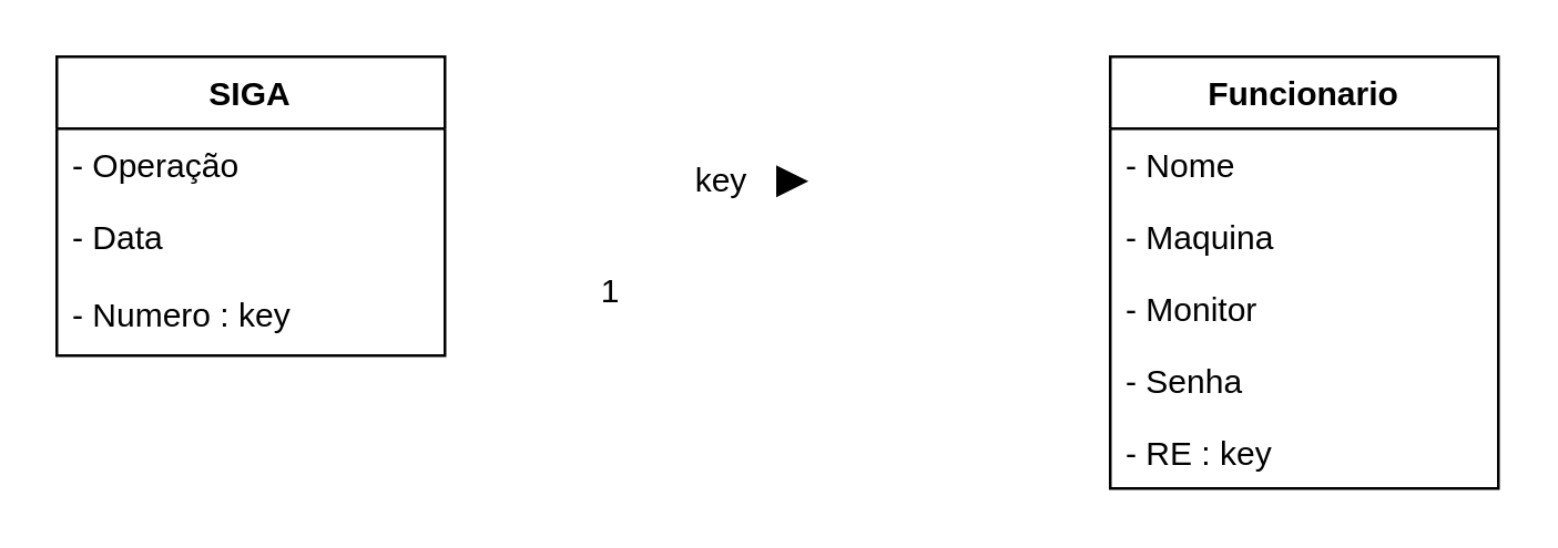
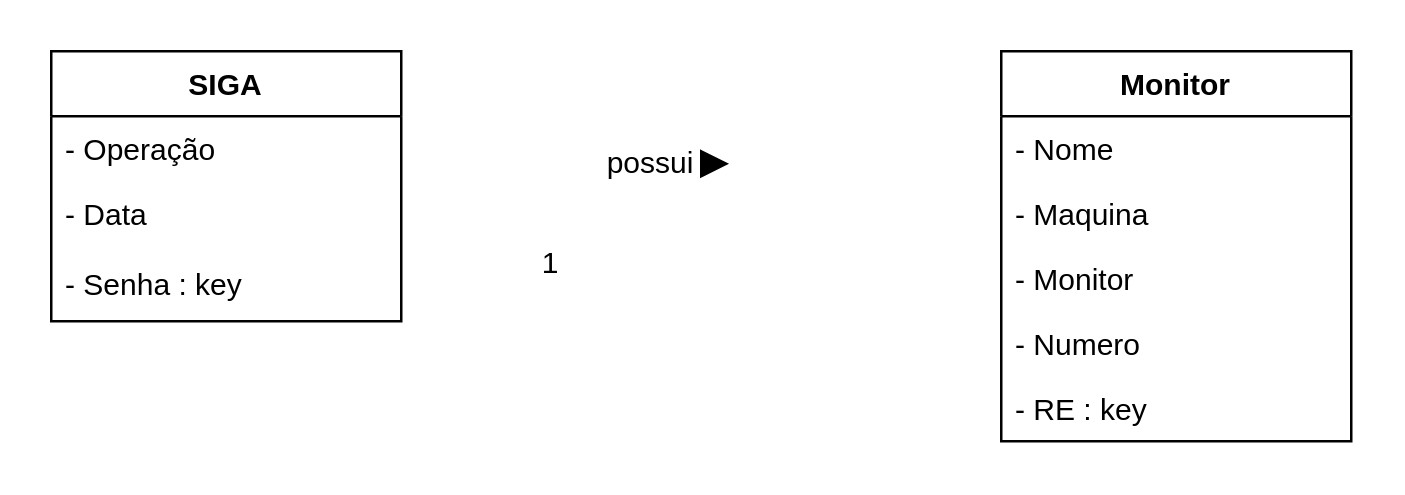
- <mxCell id="6" value="Funcionario" style="swimlane;fontStyle=1;childLayout=stackLayout;horizontal=1;startSize=26;fillColor=none;horizontalStack=0;resizeParent=1;resizeParentMax=0;resizeLast=0;collapsible=1;marginBottom=0;" vertex="1" parent="1"><mxGeometry x="400" y="20" width="140" height="156" as="geometry" /></mxCell>
+ <mxCell id="6" value="Monitor" style="swimlane;fontStyle=1;childLayout=stackLayout;horizontal=1;startSize=26;fillColor=none;horizontalStack=0;resizeParent=1;resizeParentMax=0;resizeLast=0;collapsible=1;marginBottom=0;" vertex="1" parent="1"><mxGeometry x="400" y="20" width="140" height="156" as="geometry" /></mxCell>
- <mxCell id="13" value="key" style="text;html=1;strokeColor=none;fillColor=none;align=center;verticalAlign=middle;whiteSpace=wrap;rounded=0;" vertex="1" parent="12"><mxGeometry width="60" height="30" as="geometry" /></mxCell>
+ <mxCell id="13" value="possui" style="text;html=1;strokeColor=none;fillColor=none;align=center;verticalAlign=middle;whiteSpace=wrap;rounded=0;" vertex="1" parent="12"><mxGeometry width="60" height="30" as="geometry" /></mxCell>
- <mxCell id="5" value="- Numero : key" style="text;strokeColor=none;fillColor=none;align=left;verticalAlign=top;spacingLeft=4;spacingRight=4;overflow=hidden;rotatable=0;points=[[0,0.5],[1,0.5]];portConstraint=eastwest;" vertex="1" parent="2"><mxGeometry y="80" width="140" height="28" as="geometry" /></mxCell>
+ <mxCell id="5" value="- Senha : key" style="text;strokeColor=none;fillColor=none;align=left;verticalAlign=top;spacingLeft=4;spacingRight=4;overflow=hidden;rotatable=0;points=[[0,0.5],[1,0.5]];portConstraint=eastwest;" vertex="1" parent="2"><mxGeometry y="80" width="140" height="28" as="geometry" /></mxCell>
- <mxCell id="10" value="- Senha" style="text;strokeColor=none;fillColor=none;align=left;verticalAlign=top;spacingLeft=4;spacingRight=4;overflow=hidden;rotatable=0;points=[[0,0.5],[1,0.5]];portConstraint=eastwest;" vertex="1" parent="6"><mxGeometry y="104" width="140" height="26" as="geometry" /></mxCell>
+ <mxCell id="10" value="- Numero" style="text;strokeColor=none;fillColor=none;align=left;verticalAlign=top;spacingLeft=4;spacingRight=4;overflow=hidden;rotatable=0;points=[[0,0.5],[1,0.5]];portConstraint=eastwest;" vertex="1" parent="6"><mxGeometry y="104" width="140" height="26" as="geometry" /></mxCell>
